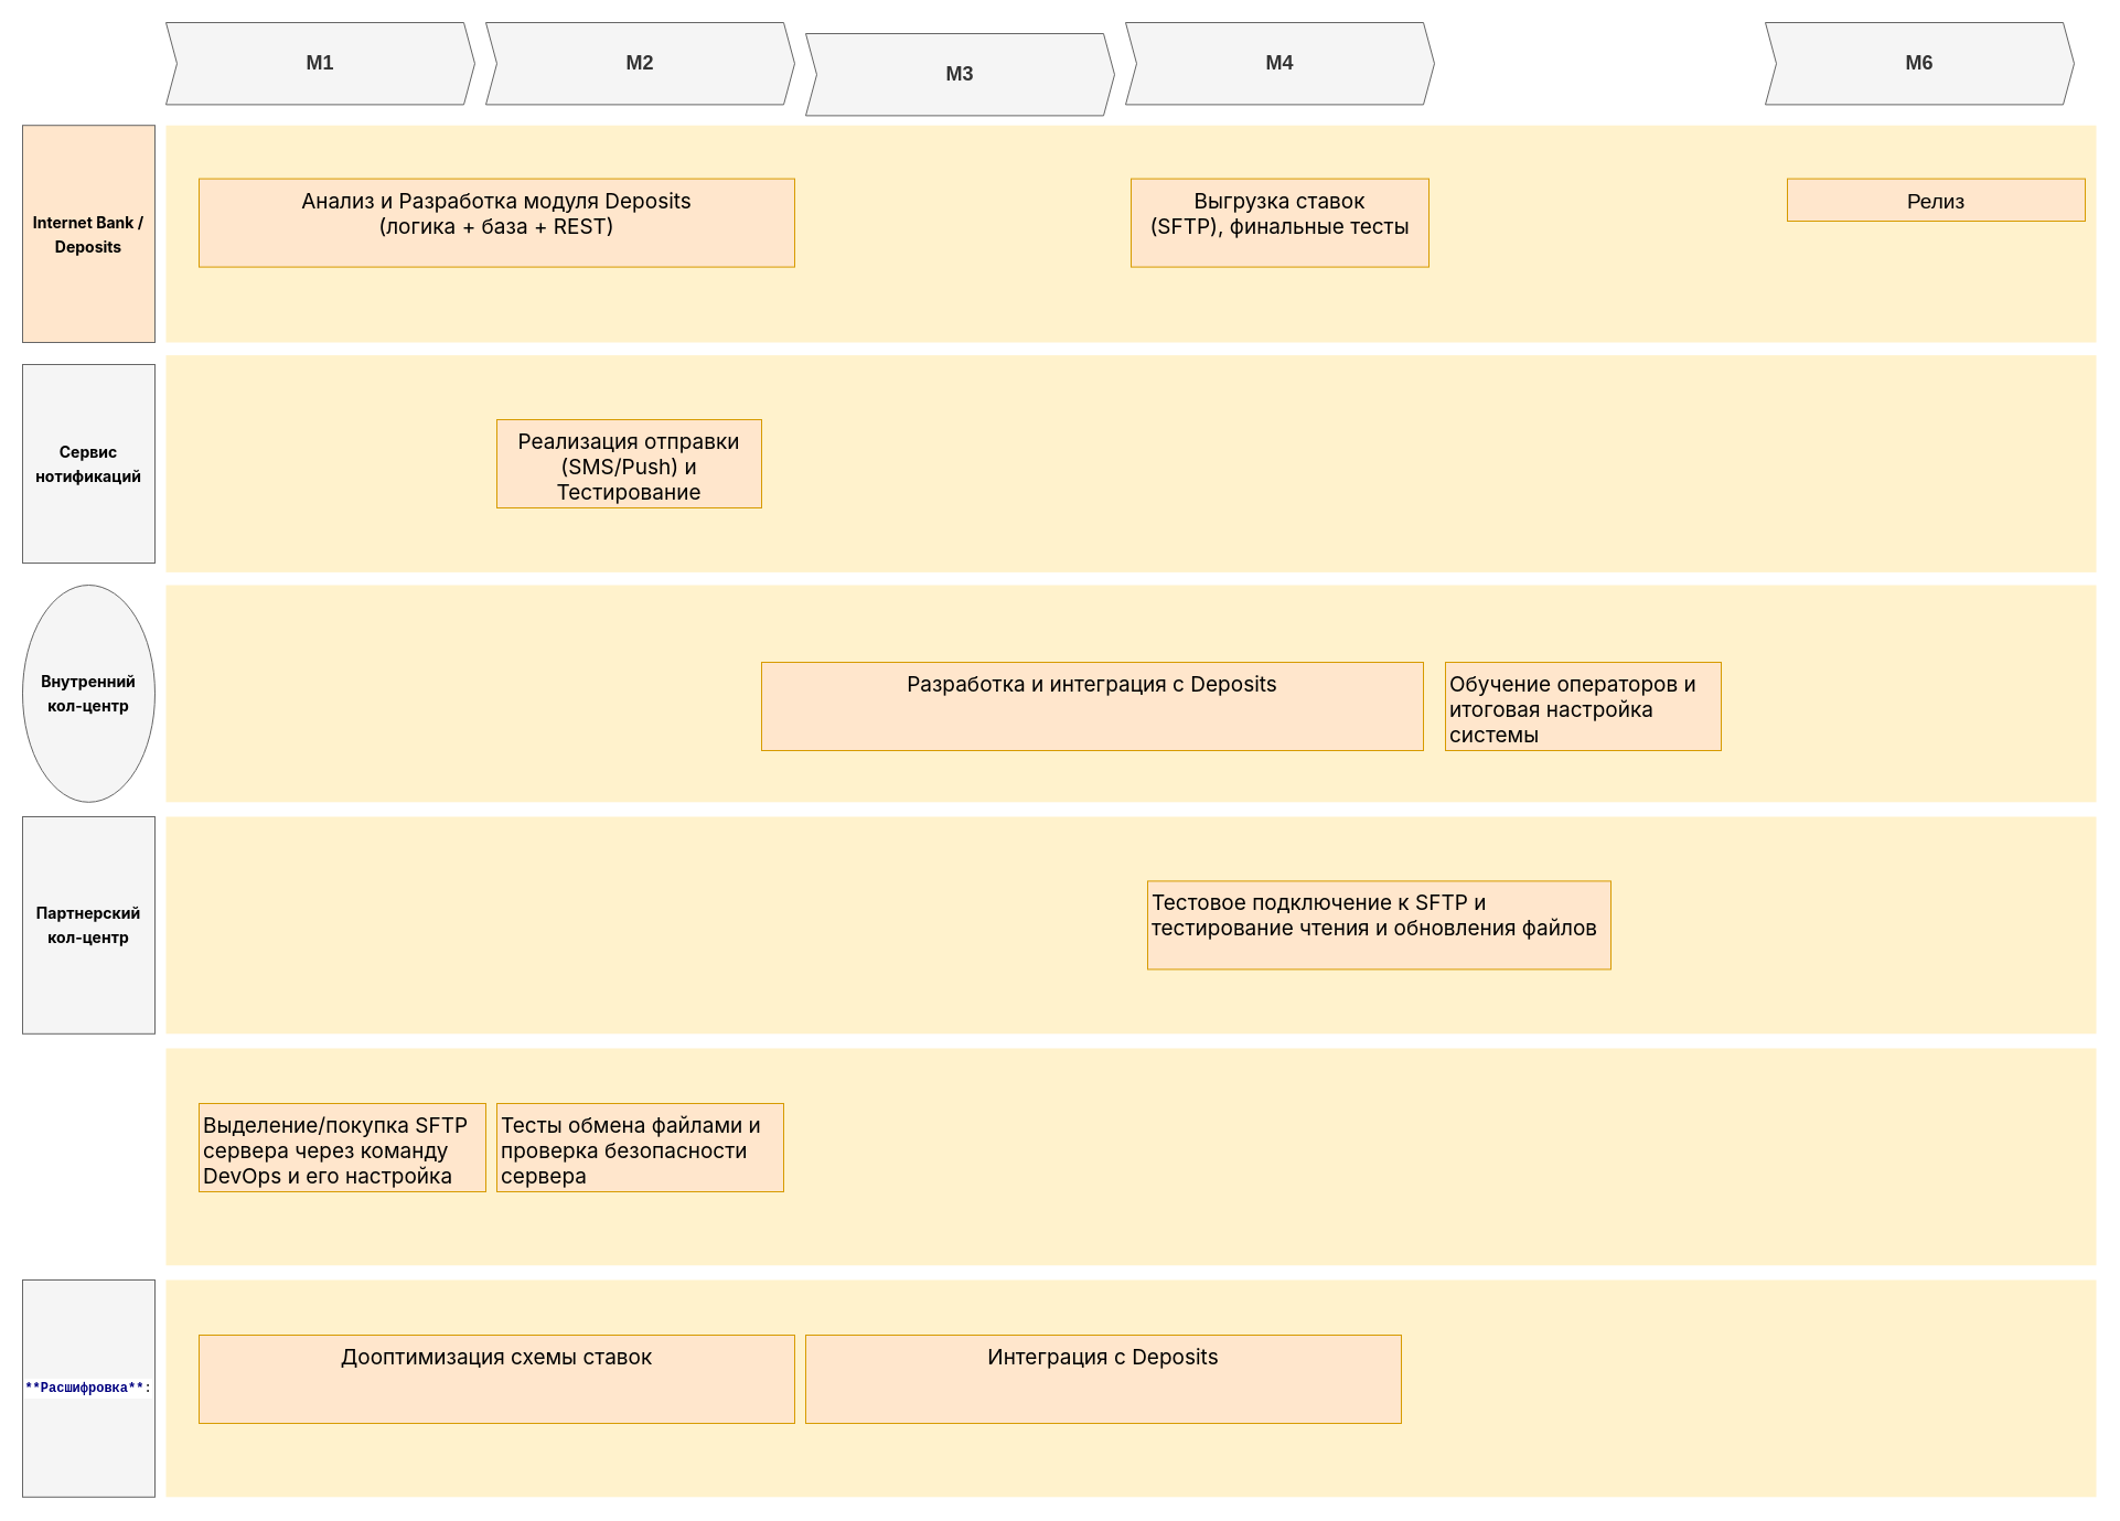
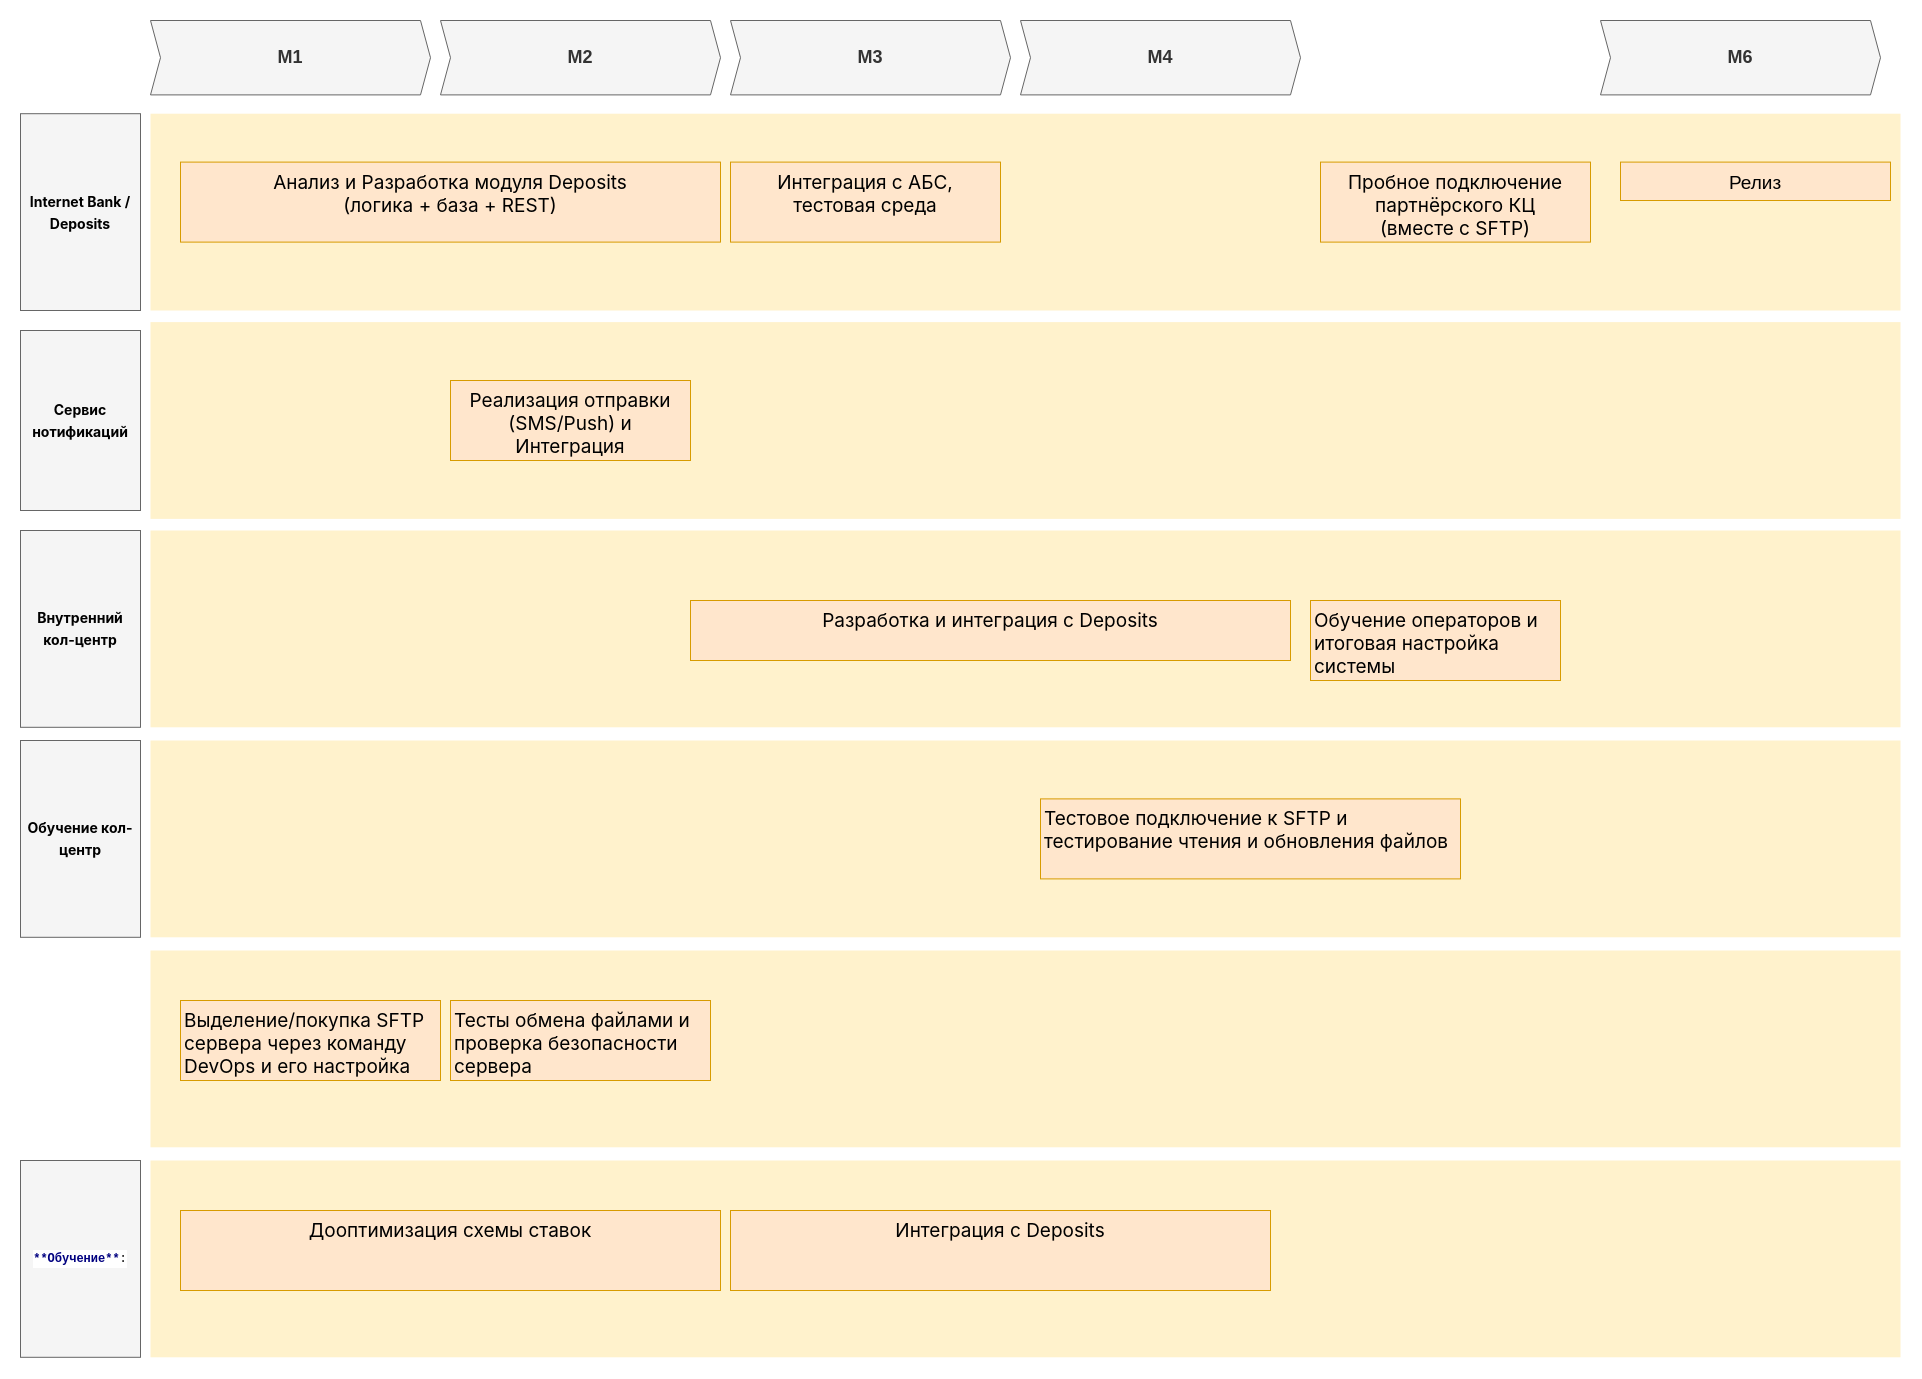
- <mxCell id="8" value="M3" style="shape=step;perimeter=stepPerimeter;whiteSpace=wrap;html=1;fixedSize=1;size=10;fillColor=#f5f5f5;strokeColor=#666666;fontSize=18;fontStyle=1;align=center;rounded=0;fontColor=#333333;" vertex="1" parent="1"><mxGeometry x="730" y="30" width="280" height="74.4" as="geometry" /></mxCell>
+ <mxCell id="8" value="M3" style="shape=step;perimeter=stepPerimeter;whiteSpace=wrap;html=1;fixedSize=1;size=10;fillColor=#f5f5f5;strokeColor=#666666;fontSize=18;fontStyle=1;align=center;rounded=0;fontColor=#333333;" vertex="1" parent="1"><mxGeometry x="730" y="20" width="280" height="74.4" as="geometry" /></mxCell>
+ <mxCell id="21" value="&lt;span style=&quot;font-family: -apple-system, &amp;quot;system-ui&amp;quot;, &amp;quot;Segoe WPC&amp;quot;, &amp;quot;Segoe UI&amp;quot;, system-ui, Ubuntu, &amp;quot;Droid Sans&amp;quot;, sans-serif; text-align: start; float: none; color: rgb(0, 0, 0); display: inline !important;&quot;&gt;Интеграция с АБС,&lt;/span&gt;&lt;br style=&quot;font-family: -apple-system, &amp;quot;system-ui&amp;quot;, &amp;quot;Segoe WPC&amp;quot;, &amp;quot;Segoe UI&amp;quot;, system-ui, Ubuntu, &amp;quot;Droid Sans&amp;quot;, sans-serif; text-align: start; color: rgb(0, 0, 0);&quot;&gt;&lt;span style=&quot;font-family: -apple-system, &amp;quot;system-ui&amp;quot;, &amp;quot;Segoe WPC&amp;quot;, &amp;quot;Segoe UI&amp;quot;, system-ui, Ubuntu, &amp;quot;Droid Sans&amp;quot;, sans-serif; text-align: start; float: none; color: rgb(0, 0, 0); display: inline !important;&quot;&gt;тестовая среда&lt;/span&gt;" style="shape=rect;fillColor=#ffe6cc;strokeColor=#d79b00;fontSize=19;html=1;whiteSpace=wrap;align=center;verticalAlign=top;spacing=5;rounded=0;" vertex="1" parent="1"><mxGeometry x="730" y="161.6" width="270" height="80" as="geometry" /></mxCell>
- <mxCell id="20" value="&lt;span style=&quot;font-family: -apple-system, &amp;quot;system-ui&amp;quot;, &amp;quot;Segoe WPC&amp;quot;, &amp;quot;Segoe UI&amp;quot;, system-ui, Ubuntu, &amp;quot;Droid Sans&amp;quot;, sans-serif; text-align: start; float: none; color: rgb(0, 0, 0); display: inline !important;&quot;&gt;Выгрузка ставок&lt;/span&gt;&lt;br style=&quot;font-family: -apple-system, &amp;quot;system-ui&amp;quot;, &amp;quot;Segoe WPC&amp;quot;, &amp;quot;Segoe UI&amp;quot;, system-ui, Ubuntu, &amp;quot;Droid Sans&amp;quot;, sans-serif; text-align: start; color: rgb(0, 0, 0);&quot;&gt;&lt;span style=&quot;font-family: -apple-system, &amp;quot;system-ui&amp;quot;, &amp;quot;Segoe WPC&amp;quot;, &amp;quot;Segoe UI&amp;quot;, system-ui, Ubuntu, &amp;quot;Droid Sans&amp;quot;, sans-serif; text-align: start; float: none; color: rgb(0, 0, 0); display: inline !important;&quot;&gt;(SFTP), финальные тесты&lt;/span&gt;" style="shape=rect;fillColor=#ffe6cc;strokeColor=#d79b00;fontSize=19;html=1;whiteSpace=wrap;align=center;verticalAlign=top;spacing=5;rounded=0;" vertex="1" parent="1"><mxGeometry x="1025" y="161.6" width="270" height="80" as="geometry" /></mxCell>
+ <mxCell id="19" value="&lt;span style=&quot;font-family: -apple-system, &amp;quot;system-ui&amp;quot;, &amp;quot;Segoe WPC&amp;quot;, &amp;quot;Segoe UI&amp;quot;, system-ui, Ubuntu, &amp;quot;Droid Sans&amp;quot;, sans-serif; text-align: start; float: none; color: rgb(0, 0, 0); display: inline !important;&quot;&gt;Пробное подключение партнёрского КЦ&lt;/span&gt;&lt;br style=&quot;font-family: -apple-system, &amp;quot;system-ui&amp;quot;, &amp;quot;Segoe WPC&amp;quot;, &amp;quot;Segoe UI&amp;quot;, system-ui, Ubuntu, &amp;quot;Droid Sans&amp;quot;, sans-serif; text-align: start; color: rgb(0, 0, 0);&quot;&gt;&lt;span style=&quot;font-family: -apple-system, &amp;quot;system-ui&amp;quot;, &amp;quot;Segoe WPC&amp;quot;, &amp;quot;Segoe UI&amp;quot;, system-ui, Ubuntu, &amp;quot;Droid Sans&amp;quot;, sans-serif; text-align: start; float: none; color: rgb(0, 0, 0); display: inline !important;&quot;&gt;(вместе с SFTP)&lt;/span&gt;" style="shape=rect;fillColor=#ffe6cc;strokeColor=#d79b00;fontSize=19;html=1;whiteSpace=wrap;align=center;verticalAlign=top;spacing=5;rounded=0;" vertex="1" parent="1"><mxGeometry x="1320" y="161.6" width="270" height="80" as="geometry" /></mxCell>
- <mxCell id="4" value="&lt;strong style=&quot;color: rgb(0, 0, 0); font-family: -apple-system, &amp;quot;system-ui&amp;quot;, &amp;quot;Segoe WPC&amp;quot;, &amp;quot;Segoe UI&amp;quot;, system-ui, Ubuntu, &amp;quot;Droid Sans&amp;quot;, sans-serif; font-size: 14px; text-align: start;&quot;&gt;Internet Bank / Deposits&lt;/strong&gt;" style="rounded=0;whiteSpace=wrap;html=1;fillColor=#ffe6cc;fontColor=#333333;strokeColor=#666666;fontSize=18;" parent="1" vertex="1"><mxGeometry x="20" y="113.2" width="120" height="196.8" as="geometry" /></mxCell>
+ <mxCell id="4" value="&lt;strong style=&quot;color: rgb(0, 0, 0); font-family: -apple-system, &amp;quot;system-ui&amp;quot;, &amp;quot;Segoe WPC&amp;quot;, &amp;quot;Segoe UI&amp;quot;, system-ui, Ubuntu, &amp;quot;Droid Sans&amp;quot;, sans-serif; font-size: 14px; text-align: start;&quot;&gt;Internet Bank / Deposits&lt;/strong&gt;" style="rounded=0;whiteSpace=wrap;html=1;fillColor=#f5f5f5;fontColor=#333333;strokeColor=#666666;fontSize=18;" parent="1" vertex="1"><mxGeometry x="20" y="113.2" width="120" height="196.8" as="geometry" /></mxCell>
- <mxCell id="23" value="&lt;font&gt;&lt;span style=&quot;font-family: -apple-system, &amp;quot;system-ui&amp;quot;, &amp;quot;Segoe WPC&amp;quot;, &amp;quot;Segoe UI&amp;quot;, system-ui, Ubuntu, &amp;quot;Droid Sans&amp;quot;, sans-serif; text-align: start;&quot;&gt;Реализация отправки&lt;/span&gt;&lt;br style=&quot;font-family: -apple-system, &amp;quot;system-ui&amp;quot;, &amp;quot;Segoe WPC&amp;quot;, &amp;quot;Segoe UI&amp;quot;, system-ui, Ubuntu, &amp;quot;Droid Sans&amp;quot;, sans-serif; text-align: start;&quot;&gt;&lt;span style=&quot;font-family: -apple-system, &amp;quot;system-ui&amp;quot;, &amp;quot;Segoe WPC&amp;quot;, &amp;quot;Segoe UI&amp;quot;, system-ui, Ubuntu, &amp;quot;Droid Sans&amp;quot;, sans-serif; text-align: start;&quot;&gt;&lt;font style=&quot;&quot;&gt;(SMS/Push) и Тестирование&lt;/font&gt;&lt;/span&gt;&lt;/font&gt;" style="shape=rect;fillColor=#ffe6cc;strokeColor=#d79b00;fontSize=19;html=1;whiteSpace=wrap;align=center;verticalAlign=top;spacing=5;rounded=0;" vertex="1" parent="1"><mxGeometry x="450" y="380" width="240" height="80" as="geometry" /></mxCell>
+ <mxCell id="23" value="&lt;font&gt;&lt;span style=&quot;font-family: -apple-system, &amp;quot;system-ui&amp;quot;, &amp;quot;Segoe WPC&amp;quot;, &amp;quot;Segoe UI&amp;quot;, system-ui, Ubuntu, &amp;quot;Droid Sans&amp;quot;, sans-serif; text-align: start;&quot;&gt;Реализация отправки&lt;/span&gt;&lt;br style=&quot;font-family: -apple-system, &amp;quot;system-ui&amp;quot;, &amp;quot;Segoe WPC&amp;quot;, &amp;quot;Segoe UI&amp;quot;, system-ui, Ubuntu, &amp;quot;Droid Sans&amp;quot;, sans-serif; text-align: start;&quot;&gt;&lt;span style=&quot;font-family: -apple-system, &amp;quot;system-ui&amp;quot;, &amp;quot;Segoe WPC&amp;quot;, &amp;quot;Segoe UI&amp;quot;, system-ui, Ubuntu, &amp;quot;Droid Sans&amp;quot;, sans-serif; text-align: start;&quot;&gt;&lt;font style=&quot;&quot;&gt;(SMS/Push) и Интеграция&lt;/font&gt;&lt;/span&gt;&lt;/font&gt;" style="shape=rect;fillColor=#ffe6cc;strokeColor=#d79b00;fontSize=19;html=1;whiteSpace=wrap;align=center;verticalAlign=top;spacing=5;rounded=0;" vertex="1" parent="1"><mxGeometry x="450" y="380" width="240" height="80" as="geometry" /></mxCell>
- <mxCell id="15" value="&lt;strong style=&quot;color: rgb(0, 0, 0); font-family: -apple-system, &amp;quot;system-ui&amp;quot;, &amp;quot;Segoe WPC&amp;quot;, &amp;quot;Segoe UI&amp;quot;, system-ui, Ubuntu, &amp;quot;Droid Sans&amp;quot;, sans-serif; font-size: 14px; text-align: start;&quot;&gt;Внутренний кол-центр&lt;/strong&gt;" style="ellipse;whiteSpace=wrap;html=1;fillColor=#f5f5f5;fontColor=#333333;strokeColor=#666666;fontSize=18;" vertex="1" parent="1"><mxGeometry x="20" y="530" width="120" height="196.8" as="geometry" /></mxCell>
+ <mxCell id="15" value="&lt;strong style=&quot;color: rgb(0, 0, 0); font-family: -apple-system, &amp;quot;system-ui&amp;quot;, &amp;quot;Segoe WPC&amp;quot;, &amp;quot;Segoe UI&amp;quot;, system-ui, Ubuntu, &amp;quot;Droid Sans&amp;quot;, sans-serif; font-size: 14px; text-align: start;&quot;&gt;Внутренний кол-центр&lt;/strong&gt;" style="rounded=0;whiteSpace=wrap;html=1;fillColor=#f5f5f5;fontColor=#333333;strokeColor=#666666;fontSize=18;" vertex="1" parent="1"><mxGeometry x="20" y="530" width="120" height="196.8" as="geometry" /></mxCell>
- <mxCell id="24" value="&lt;div style=&quot;text-align: start;&quot;&gt;&lt;span style=&quot;background-color: transparent; color: light-dark(rgb(0, 0, 0), rgb(255, 255, 255));&quot;&gt;&lt;font face=&quot;-apple-system, system-ui, Segoe WPC, Segoe UI, system-ui, Ubuntu, Droid Sans, sans-serif&quot;&gt;Разработка и интеграция с Deposits&lt;/font&gt;&lt;/span&gt;&lt;/div&gt;" style="shape=rect;fillColor=#ffe6cc;strokeColor=#d79b00;fontSize=19;html=1;whiteSpace=wrap;align=center;verticalAlign=top;spacing=5;rounded=0;" vertex="1" parent="1"><mxGeometry x="690" y="600" width="600" height="80" as="geometry" /></mxCell>
+ <mxCell id="24" value="&lt;div style=&quot;text-align: start;&quot;&gt;&lt;span style=&quot;background-color: transparent; color: light-dark(rgb(0, 0, 0), rgb(255, 255, 255));&quot;&gt;&lt;font face=&quot;-apple-system, system-ui, Segoe WPC, Segoe UI, system-ui, Ubuntu, Droid Sans, sans-serif&quot;&gt;Разработка и интеграция с Deposits&lt;/font&gt;&lt;/span&gt;&lt;/div&gt;" style="shape=rect;fillColor=#ffe6cc;strokeColor=#d79b00;fontSize=19;html=1;whiteSpace=wrap;align=center;verticalAlign=top;spacing=5;rounded=0;" vertex="1" parent="1"><mxGeometry x="690" y="600" width="600" height="60" as="geometry" /></mxCell>
- <mxCell id="16" value="&lt;strong style=&quot;color: rgb(0, 0, 0); font-family: -apple-system, &amp;quot;system-ui&amp;quot;, &amp;quot;Segoe WPC&amp;quot;, &amp;quot;Segoe UI&amp;quot;, system-ui, Ubuntu, &amp;quot;Droid Sans&amp;quot;, sans-serif; font-size: 14px; text-align: start;&quot;&gt;Партнерский кол-центр&lt;/strong&gt;" style="rounded=0;whiteSpace=wrap;html=1;fillColor=#f5f5f5;fontColor=#333333;strokeColor=#666666;fontSize=18;" vertex="1" parent="1"><mxGeometry x="20" y="740" width="120" height="196.8" as="geometry" /></mxCell>
+ <mxCell id="16" value="&lt;strong style=&quot;color: rgb(0, 0, 0); font-family: -apple-system, &amp;quot;system-ui&amp;quot;, &amp;quot;Segoe WPC&amp;quot;, &amp;quot;Segoe UI&amp;quot;, system-ui, Ubuntu, &amp;quot;Droid Sans&amp;quot;, sans-serif; font-size: 14px; text-align: start;&quot;&gt;Обучение кол-центр&lt;/strong&gt;" style="rounded=0;whiteSpace=wrap;html=1;fillColor=#f5f5f5;fontColor=#333333;strokeColor=#666666;fontSize=18;" vertex="1" parent="1"><mxGeometry x="20" y="740" width="120" height="196.8" as="geometry" /></mxCell>
- <mxCell id="17" value="&lt;div style=&quot;color: rgb(0, 0, 0); background-color: rgb(255, 255, 255); font-family: Menlo, Monaco, &amp;quot;Courier New&amp;quot;, monospace; font-size: 12px; line-height: 18px; white-space: pre;&quot;&gt;&lt;span style=&quot;color: #000080;font-weight: bold;&quot;&gt;**Расшифровка**&lt;/span&gt;:&lt;/div&gt;" style="rounded=0;whiteSpace=wrap;html=1;fillColor=#f5f5f5;fontColor=#333333;strokeColor=#666666;fontSize=18;" vertex="1" parent="1"><mxGeometry x="20" y="1160" width="120" height="196.8" as="geometry" /></mxCell>
+ <mxCell id="17" value="&lt;div style=&quot;color: rgb(0, 0, 0); background-color: rgb(255, 255, 255); font-family: Menlo, Monaco, &amp;quot;Courier New&amp;quot;, monospace; font-size: 12px; line-height: 18px; white-space: pre;&quot;&gt;&lt;span style=&quot;color: #000080;font-weight: bold;&quot;&gt;**Обучение**&lt;/span&gt;:&lt;/div&gt;" style="rounded=0;whiteSpace=wrap;html=1;fillColor=#f5f5f5;fontColor=#333333;strokeColor=#666666;fontSize=18;" vertex="1" parent="1"><mxGeometry x="20" y="1160" width="120" height="196.8" as="geometry" /></mxCell>
